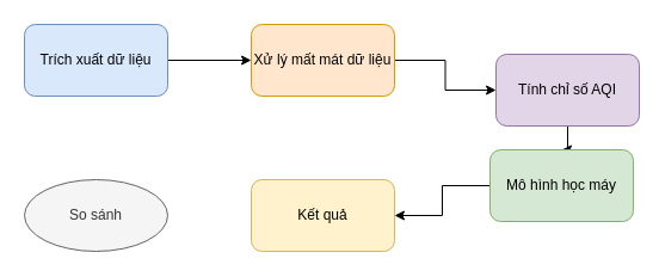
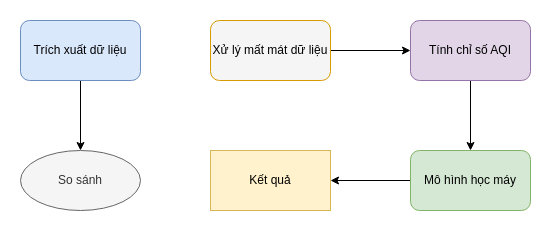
- <mxCell id="2" value="" style="edgeStyle=orthogonalEdgeStyle;rounded=0;orthogonalLoop=1;jettySize=auto;html=1;" edge="1" parent="1" source="3" target="5"><mxGeometry relative="1" as="geometry" /></mxCell>
+ <mxCell id="2" value="" style="edgeStyle=orthogonalEdgeStyle;rounded=0;orthogonalLoop=1;jettySize=auto;html=1;" edge="1" parent="1" source="3" target="11"><mxGeometry relative="1" as="geometry" /></mxCell>
- <mxCell id="5" value="Xử lý mất mát dữ liệu" style="rounded=1;whiteSpace=wrap;html=1;fillColor=#ffe6cc;strokeColor=#d79b00;" vertex="1" parent="1"><mxGeometry x="210" y="20" width="120" height="60" as="geometry" /></mxCell>
+ <mxCell id="5" value="Xử lý mất mát dữ liệu" style="rounded=1;whiteSpace=wrap;html=1;fillColor=#f5f5f5;strokeColor=#d79b00;" vertex="1" parent="1"><mxGeometry x="210" y="20" width="120" height="60" as="geometry" /></mxCell>
- <mxCell id="7" value="Tính chỉ số AQI" style="rounded=1;whiteSpace=wrap;html=1;fillColor=#e1d5e7;strokeColor=#9673a6;" vertex="1" parent="1"><mxGeometry x="415" y="45" width="120" height="60" as="geometry" /></mxCell>
+ <mxCell id="7" value="Tính chỉ số AQI" style="rounded=1;whiteSpace=wrap;html=1;fillColor=#e1d5e7;strokeColor=#9673a6;" vertex="1" parent="1"><mxGeometry x="410" y="20" width="120" height="60" as="geometry" /></mxCell>
- <mxCell id="9" value="Mô hình học máy" style="rounded=1;whiteSpace=wrap;html=1;fillColor=#d5e8d4;strokeColor=#82b366;" vertex="1" parent="1"><mxGeometry x="410" y="125" width="120" height="60" as="geometry" /></mxCell>
+ <mxCell id="9" value="Mô hình học máy" style="rounded=1;whiteSpace=wrap;html=1;fillColor=#d5e8d4;strokeColor=#82b366;" vertex="1" parent="1"><mxGeometry x="410" y="150" width="120" height="60" as="geometry" /></mxCell>
- <mxCell id="10" value="Kết quả" style="rounded=1;whiteSpace=wrap;html=1;fillColor=#fff2cc;strokeColor=#d6b656;" vertex="1" parent="1"><mxGeometry x="210" y="150" width="120" height="60" as="geometry" /></mxCell>
+ <mxCell id="10" value="Kết quả" style="whiteSpace=wrap;html=1;fillColor=#fff2cc;strokeColor=#d6b656;rounded=0;" vertex="1" parent="1"><mxGeometry x="210" y="150" width="120" height="60" as="geometry" /></mxCell>
